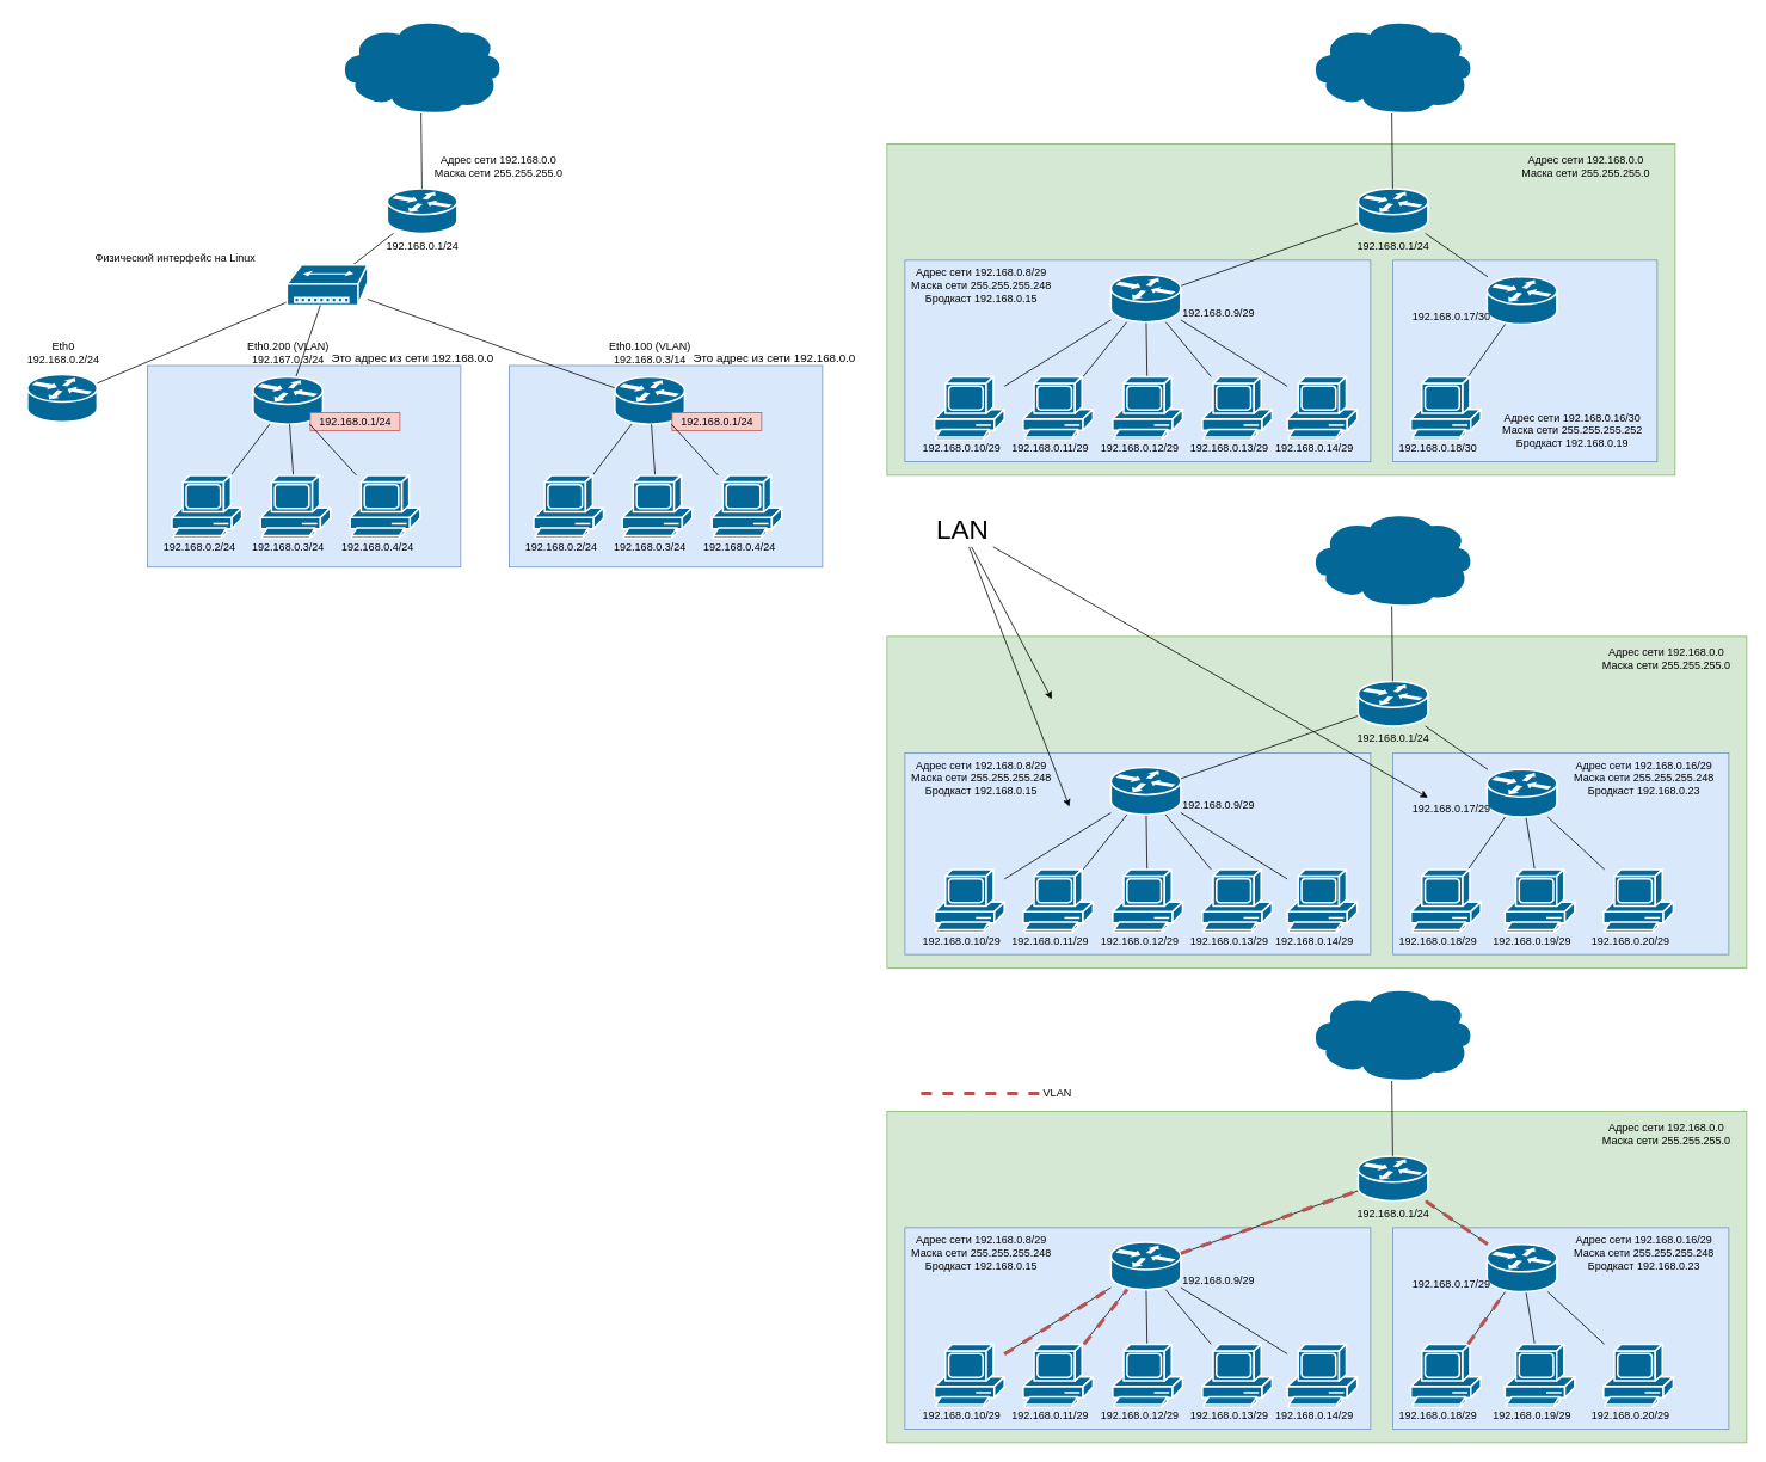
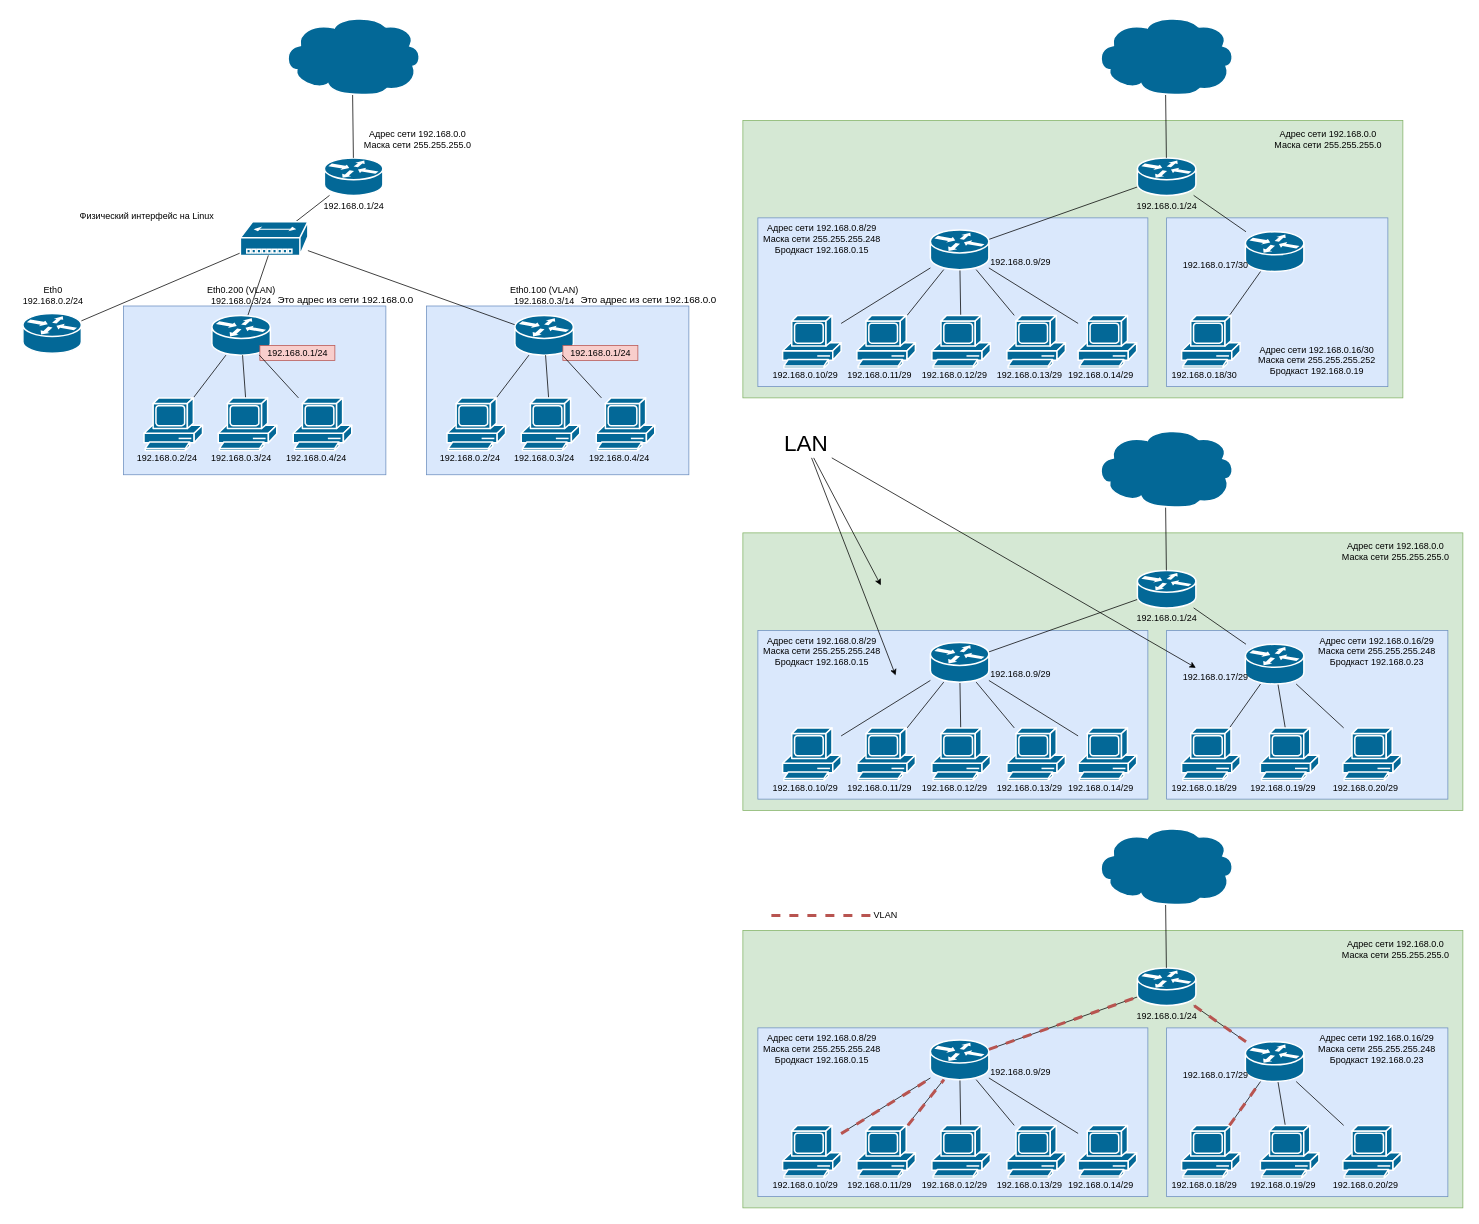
- <mxCell id="63" value="Eth0.200 (VLAN)&lt;br&gt;192.167.0.3/24" style="text;html=1;align=center;verticalAlign=middle;resizable=0;points=[];autosize=1;strokeColor=none;fillColor=none;" vertex="1" parent="1"><mxGeometry x="266" y="377.5" width="110" height="30" as="geometry" /></mxCell>
+ <mxCell id="63" value="Eth0.200 (VLAN)&lt;br&gt;192.168.0.3/24" style="text;html=1;align=center;verticalAlign=middle;resizable=0;points=[];autosize=1;strokeColor=none;fillColor=none;" vertex="1" parent="1"><mxGeometry x="266" y="377.5" width="110" height="30" as="geometry" /></mxCell>
